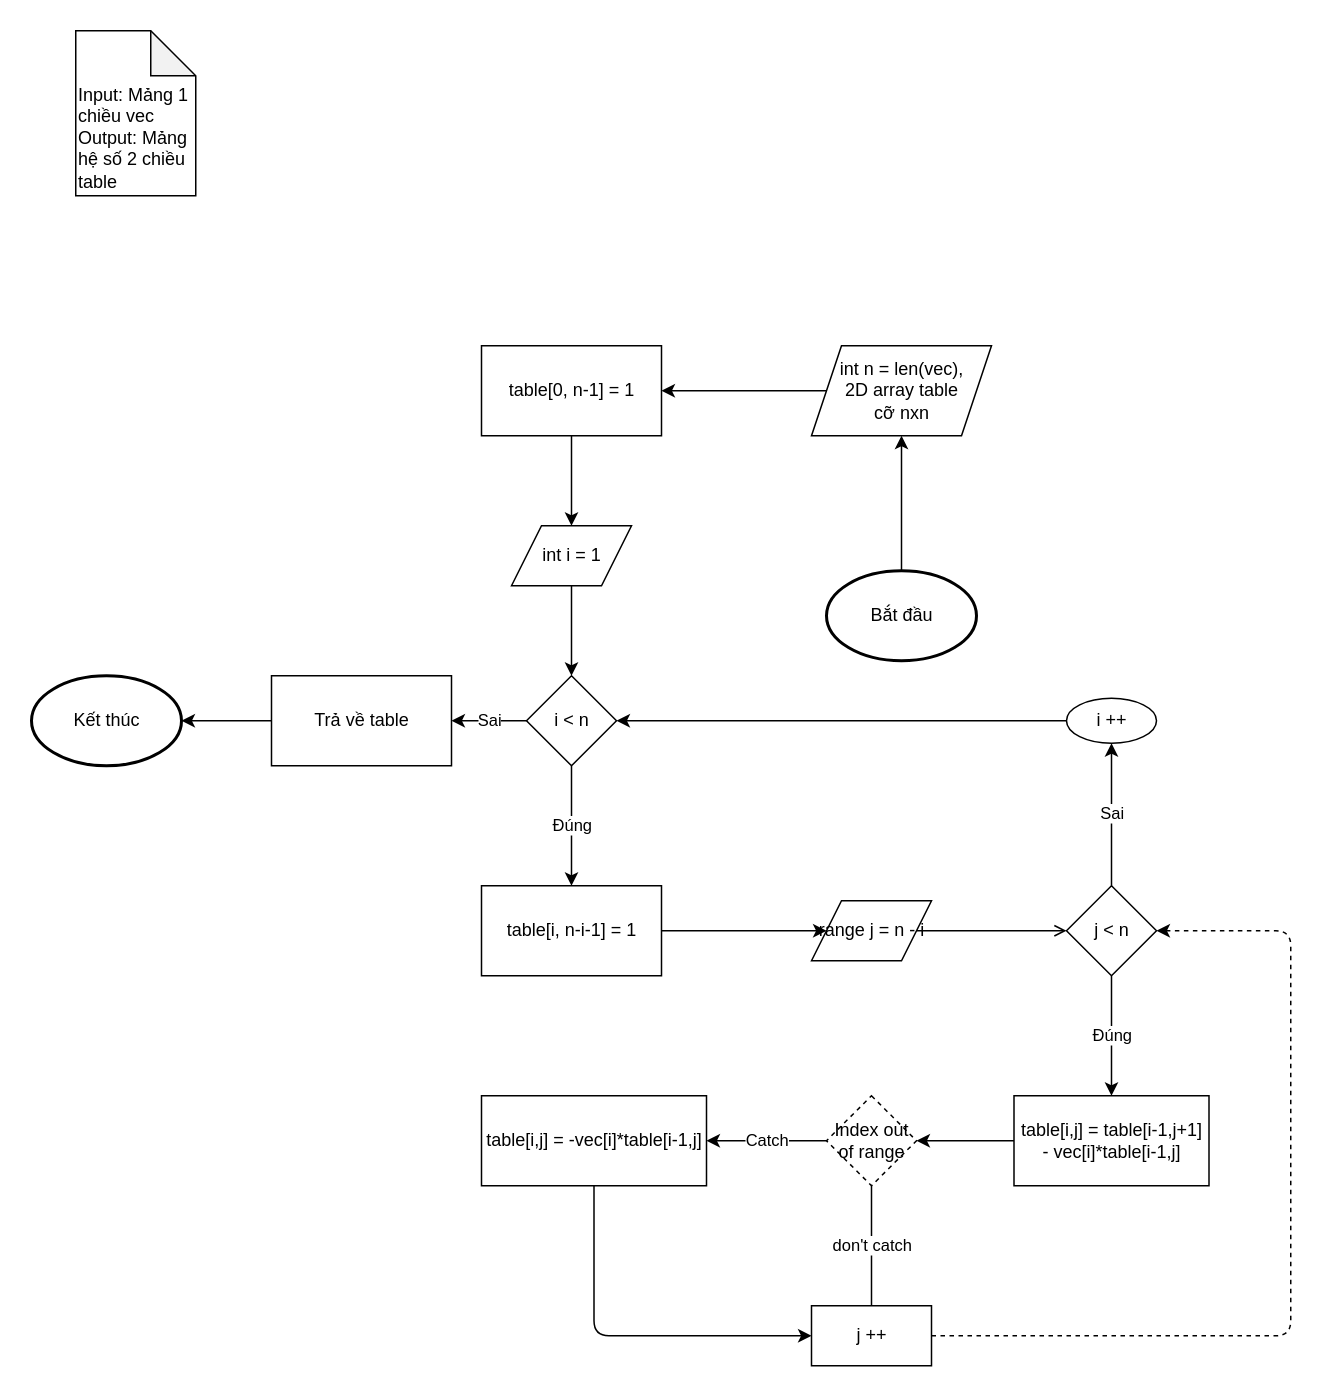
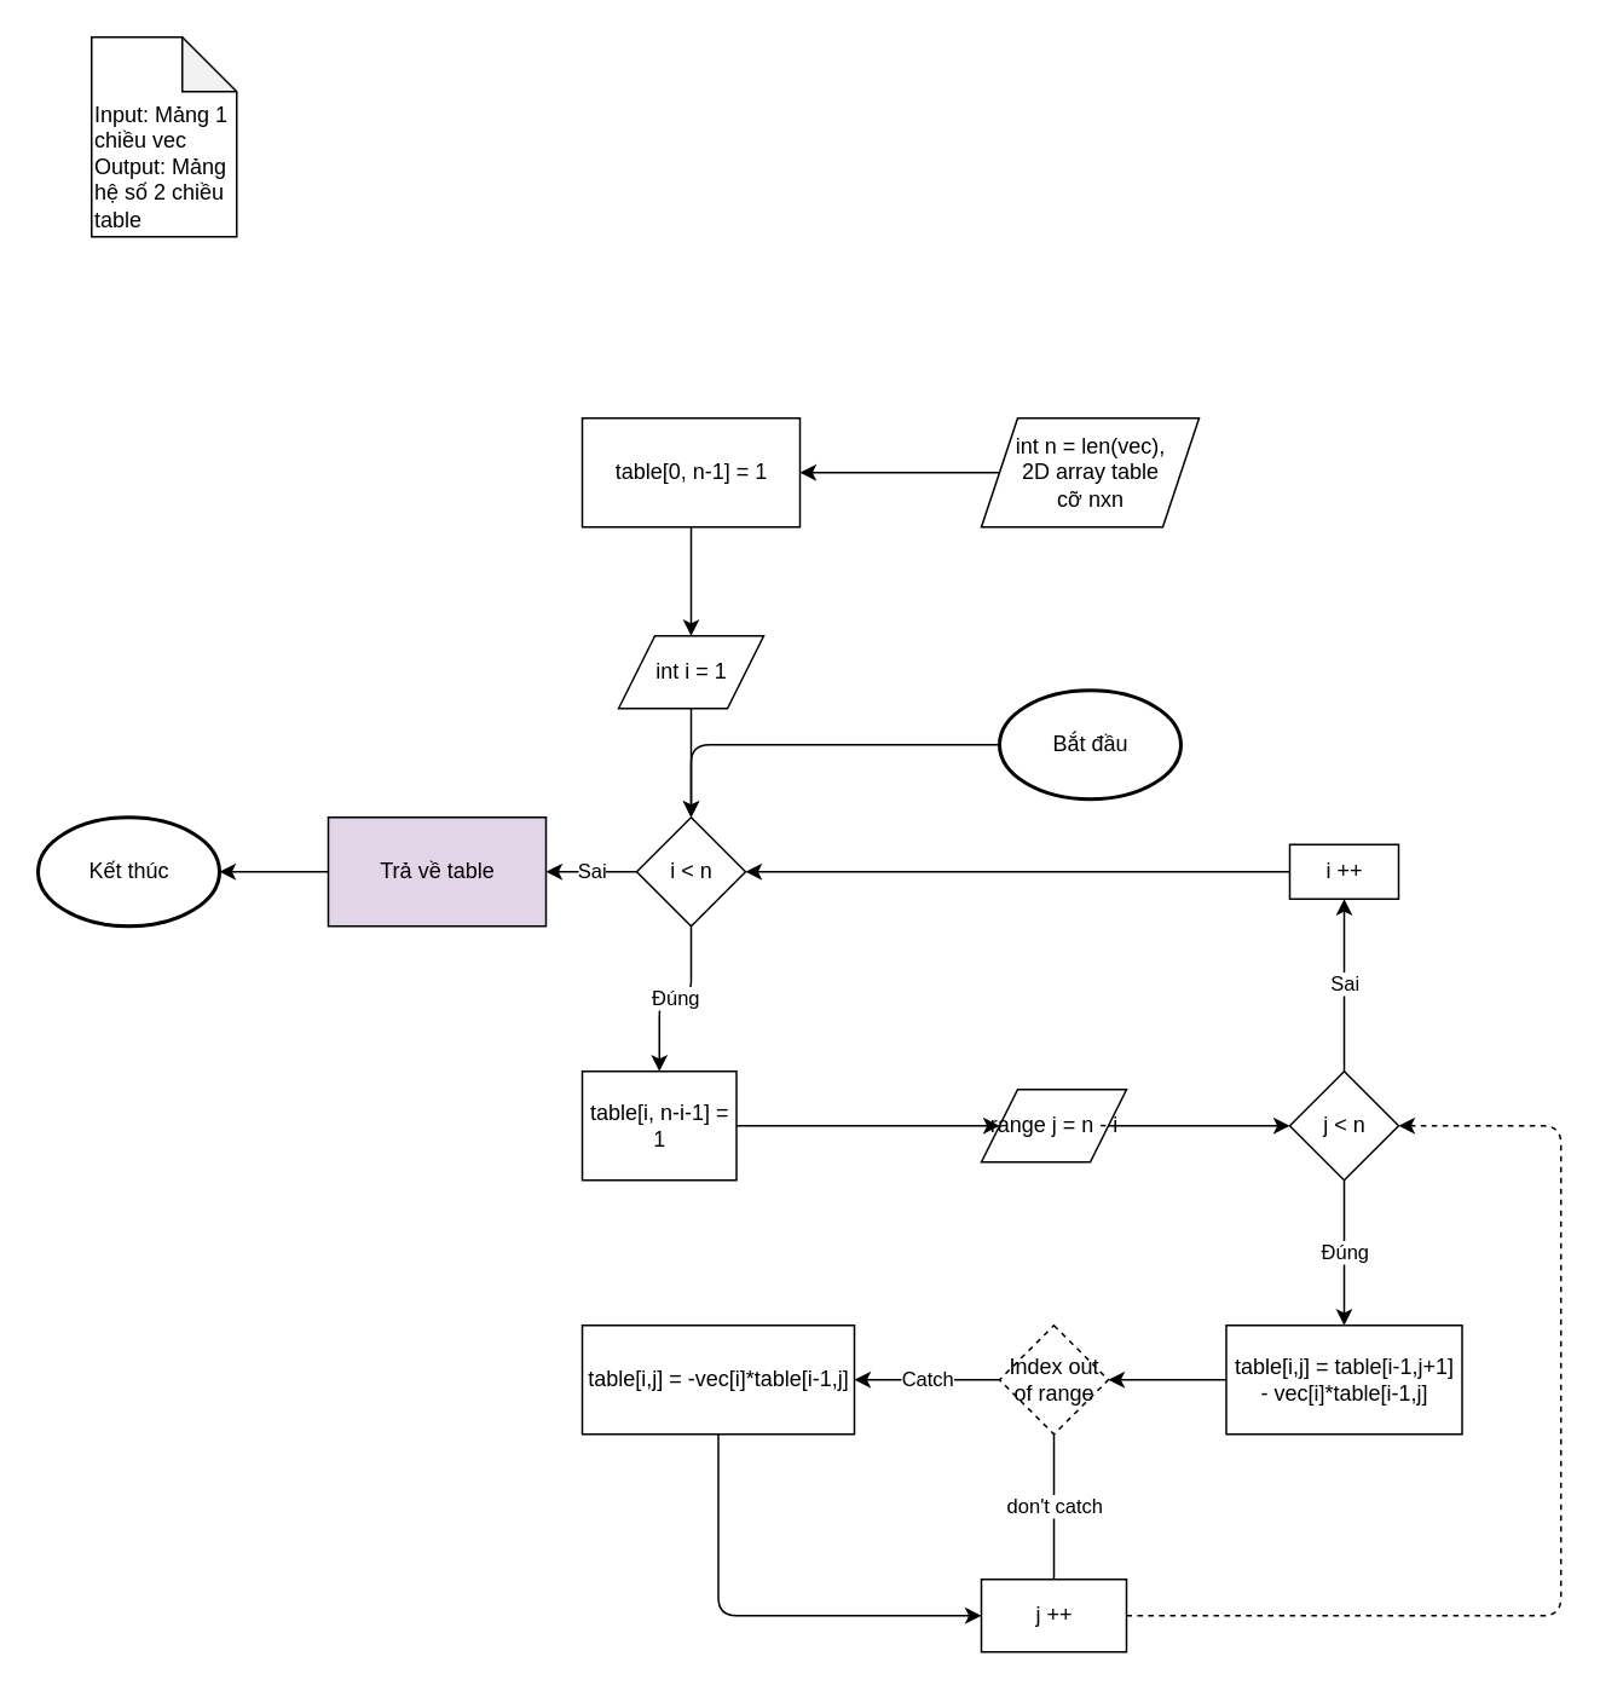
- <mxCell id="3" value="" style="edgeStyle=orthogonalEdgeStyle;html=1;" edge="1" parent="1" source="4" target="6"><mxGeometry relative="1" as="geometry" /></mxCell>
+ <mxCell id="3" value="" style="edgeStyle=orthogonalEdgeStyle;html=1;" edge="1" parent="1" source="4" target="13"><mxGeometry relative="1" as="geometry" /></mxCell>
- <mxCell id="33" value="Trả về table" style="whiteSpace=wrap;html=1;strokeWidth=1;" vertex="1" parent="1"><mxGeometry x="180.5" y="450" width="120" height="60" as="geometry" /></mxCell>
+ <mxCell id="33" value="Trả về table" style="whiteSpace=wrap;html=1;strokeWidth=1;fillColor=#e1d5e7;" vertex="1" parent="1"><mxGeometry x="180.5" y="450" width="120" height="60" as="geometry" /></mxCell>
- <mxCell id="22" value="i ++" style="ellipse;whiteSpace=wrap;html=1;strokeWidth=1;" vertex="1" parent="1"><mxGeometry x="710.5" y="465" width="60" height="30" as="geometry" /></mxCell>
+ <mxCell id="22" value="i ++" style="whiteSpace=wrap;html=1;strokeWidth=1;" vertex="1" parent="1"><mxGeometry x="710.5" y="465" width="60" height="30" as="geometry" /></mxCell>
- <mxCell id="15" value="table[i, n-i-1] = 1" style="whiteSpace=wrap;html=1;strokeWidth=1;" vertex="1" parent="1"><mxGeometry x="320.5" y="590" width="120" height="60" as="geometry" /></mxCell>
+ <mxCell id="15" value="table[i, n-i-1] = 1" style="whiteSpace=wrap;html=1;strokeWidth=1;" vertex="1" parent="1"><mxGeometry x="320.5" y="590" width="85" height="60" as="geometry" /></mxCell>
- <mxCell id="16" style="edgeStyle=orthogonalEdgeStyle;html=1;endArrow=open;" edge="1" parent="1" source="17" target="20"><mxGeometry relative="1" as="geometry" /></mxCell>
+ <mxCell id="16" style="edgeStyle=orthogonalEdgeStyle;html=1;" edge="1" parent="1" source="17" target="20"><mxGeometry relative="1" as="geometry" /></mxCell>
